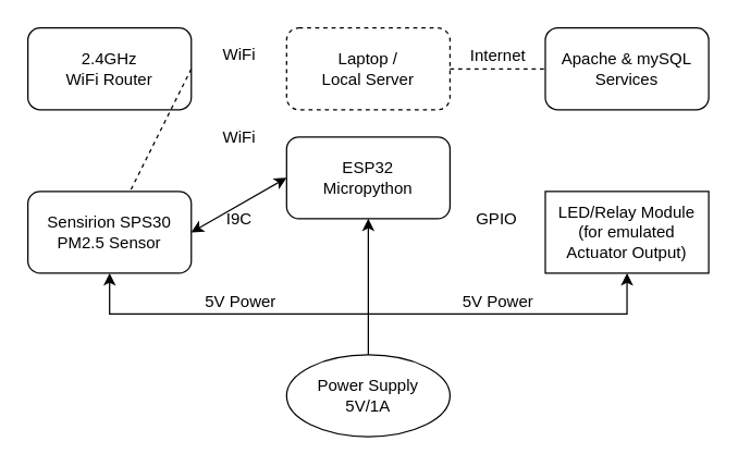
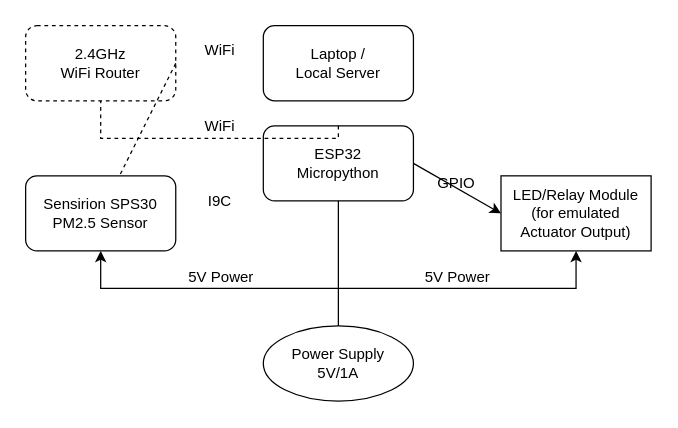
- <mxCell id="23" value="Internet" style="text;html=1;align=center;verticalAlign=middle;resizable=0;points=[];autosize=1;strokeColor=none;fillColor=none;" vertex="1" parent="1"><mxGeometry x="335" y="26" width="60" height="30" as="geometry" /></mxCell>
- <mxCell id="6" value="2.4GHz &lt;br&gt;WiFi Router" style="rounded=1;whiteSpace=wrap;html=1;" parent="1" vertex="1"><mxGeometry x="20" y="20" width="120" height="60" as="geometry" /></mxCell>
+ <mxCell id="6" value="2.4GHz &lt;br&gt;WiFi Router" style="rounded=1;whiteSpace=wrap;html=1;dashed=1;" parent="1" vertex="1"><mxGeometry x="20" y="20" width="120" height="60" as="geometry" /></mxCell>
- <mxCell id="11" value="Laptop / &lt;br&gt;Local Server" style="rounded=1;whiteSpace=wrap;html=1;dashed=1;" parent="1" vertex="1"><mxGeometry x="210" y="20" width="120" height="60" as="geometry" /></mxCell>
+ <mxCell id="11" value="Laptop / &lt;br&gt;Local Server" style="rounded=1;whiteSpace=wrap;html=1;" parent="1" vertex="1"><mxGeometry x="210" y="20" width="120" height="60" as="geometry" /></mxCell>
- <mxCell id="15" value="" style="endArrow=none;dashed=1;html=1;rounded=0;entryX=0;entryY=0.5;entryDx=0;entryDy=0;exitX=1;exitY=0.5;exitDx=0;exitDy=0;" edge="1" parent="1" source="11" target="13"><mxGeometry width="50" height="50" relative="1" as="geometry"><mxPoint x="210" y="150" as="sourcePoint" /><mxPoint x="260" y="100" as="targetPoint" /></mxGeometry></mxCell>
- <mxCell id="13" value="Apache &amp;amp; mySQL&lt;br&gt;Services" style="rounded=1;whiteSpace=wrap;html=1;" vertex="1" parent="1"><mxGeometry x="400" y="20" width="120" height="60" as="geometry" /></mxCell>
+ <mxCell id="14" value="" style="endArrow=none;dashed=1;html=1;rounded=0;exitX=0.5;exitY=0;exitDx=0;exitDy=0;entryX=0.5;entryY=1;entryDx=0;entryDy=0;" edge="1" parent="1" source="2" target="6"><mxGeometry width="50" height="50" relative="1" as="geometry"><mxPoint x="260" y="130" as="sourcePoint" /><mxPoint x="310" y="80" as="targetPoint" /><Array as="points"><mxPoint x="270" y="110" /><mxPoint x="80" y="110" /></Array></mxGeometry></mxCell>
+ <mxCell id="10" value="" style="endArrow=classic;html=1;rounded=0;entryX=0;entryY=0.5;entryDx=0;entryDy=0;exitX=1;exitY=0.5;exitDx=0;exitDy=0;" parent="1" source="2" target="5" edge="1"><mxGeometry width="50" height="50" relative="1" as="geometry"><mxPoint x="230" y="230" as="sourcePoint" /><mxPoint x="280" y="180" as="targetPoint" /></mxGeometry></mxCell>
- <mxCell id="18" value="" style="endArrow=classic;startArrow=classic;html=1;rounded=0;exitX=1;exitY=0.5;exitDx=0;exitDy=0;entryX=0;entryY=0.5;entryDx=0;entryDy=0;" edge="1" parent="1" source="4" target="2"><mxGeometry width="50" height="50" relative="1" as="geometry"><mxPoint x="250" y="240" as="sourcePoint" /><mxPoint x="300" y="190" as="targetPoint" /></mxGeometry></mxCell>
- <mxCell id="17" value="GPIO" style="text;html=1;align=center;verticalAlign=middle;resizable=0;points=[];autosize=1;strokeColor=none;fillColor=none;" vertex="1" parent="1"><mxGeometry x="339" y="146" width="50" height="30" as="geometry" /></mxCell>
+ <mxCell id="17" value="GPIO" style="text;html=1;align=center;verticalAlign=middle;resizable=0;points=[];autosize=1;strokeColor=none;fillColor=none;" vertex="1" parent="1"><mxGeometry x="339" y="131" width="50" height="30" as="geometry" /></mxCell>
- <mxCell id="7" value="" style="endArrow=classic;html=1;rounded=0;exitX=0.5;exitY=0;exitDx=0;exitDy=0;entryX=0.5;entryY=1;entryDx=0;entryDy=0;" parent="1" source="3" target="2" edge="1"><mxGeometry width="50" height="50" relative="1" as="geometry"><mxPoint x="230" y="220" as="sourcePoint" /><mxPoint x="280" y="170" as="targetPoint" /></mxGeometry></mxCell>
+ <mxCell id="7" value="" style="endArrow=none;html=1;rounded=0;exitX=0.5;exitY=0;exitDx=0;exitDy=0;entryX=0.5;entryY=1;entryDx=0;entryDy=0;" parent="1" source="3" target="2" edge="1"><mxGeometry width="50" height="50" relative="1" as="geometry"><mxPoint x="230" y="220" as="sourcePoint" /><mxPoint x="280" y="170" as="targetPoint" /></mxGeometry></mxCell>
